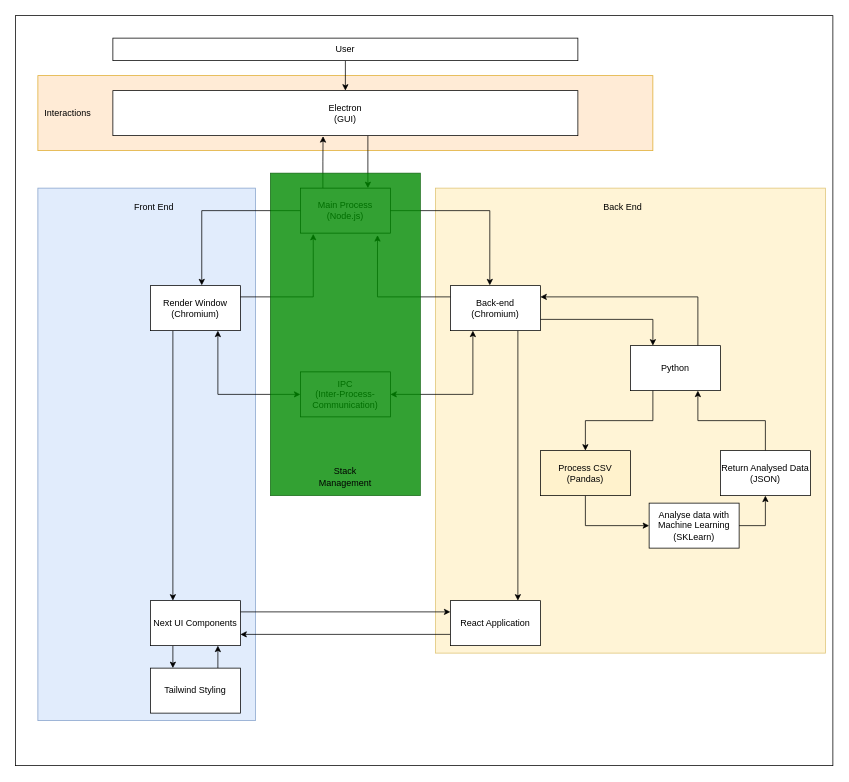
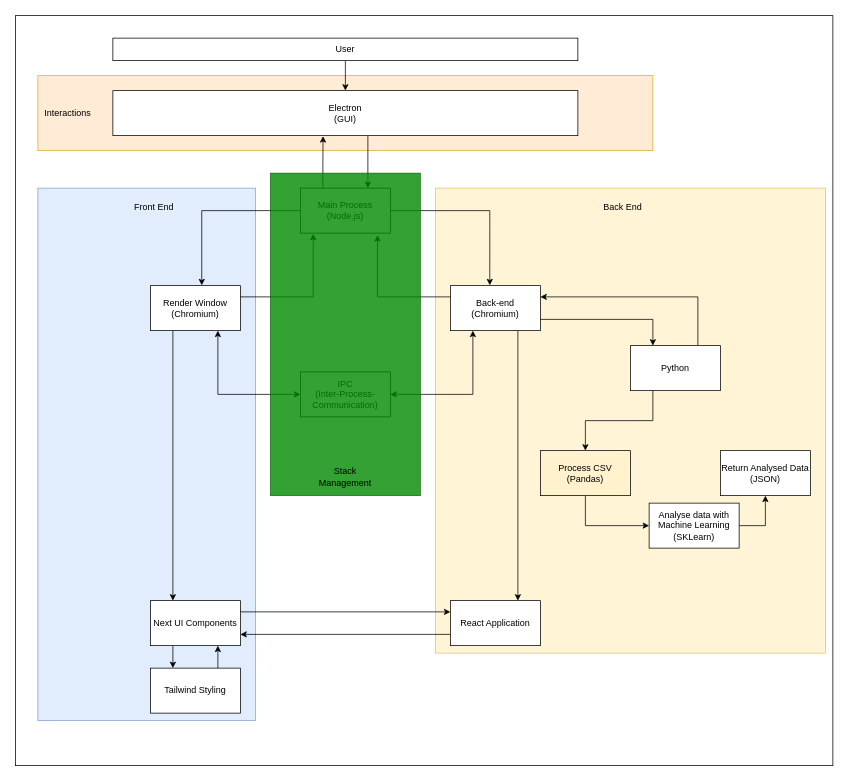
- <mxCell id="30" style="edgeStyle=orthogonalEdgeStyle;rounded=0;orthogonalLoop=1;jettySize=auto;html=1;exitX=0.5;exitY=0;exitDx=0;exitDy=0;entryX=0.75;entryY=1;entryDx=0;entryDy=0;" parent="1" source="31" target="25" edge="1"><mxGeometry relative="1" as="geometry" /></mxCell>
